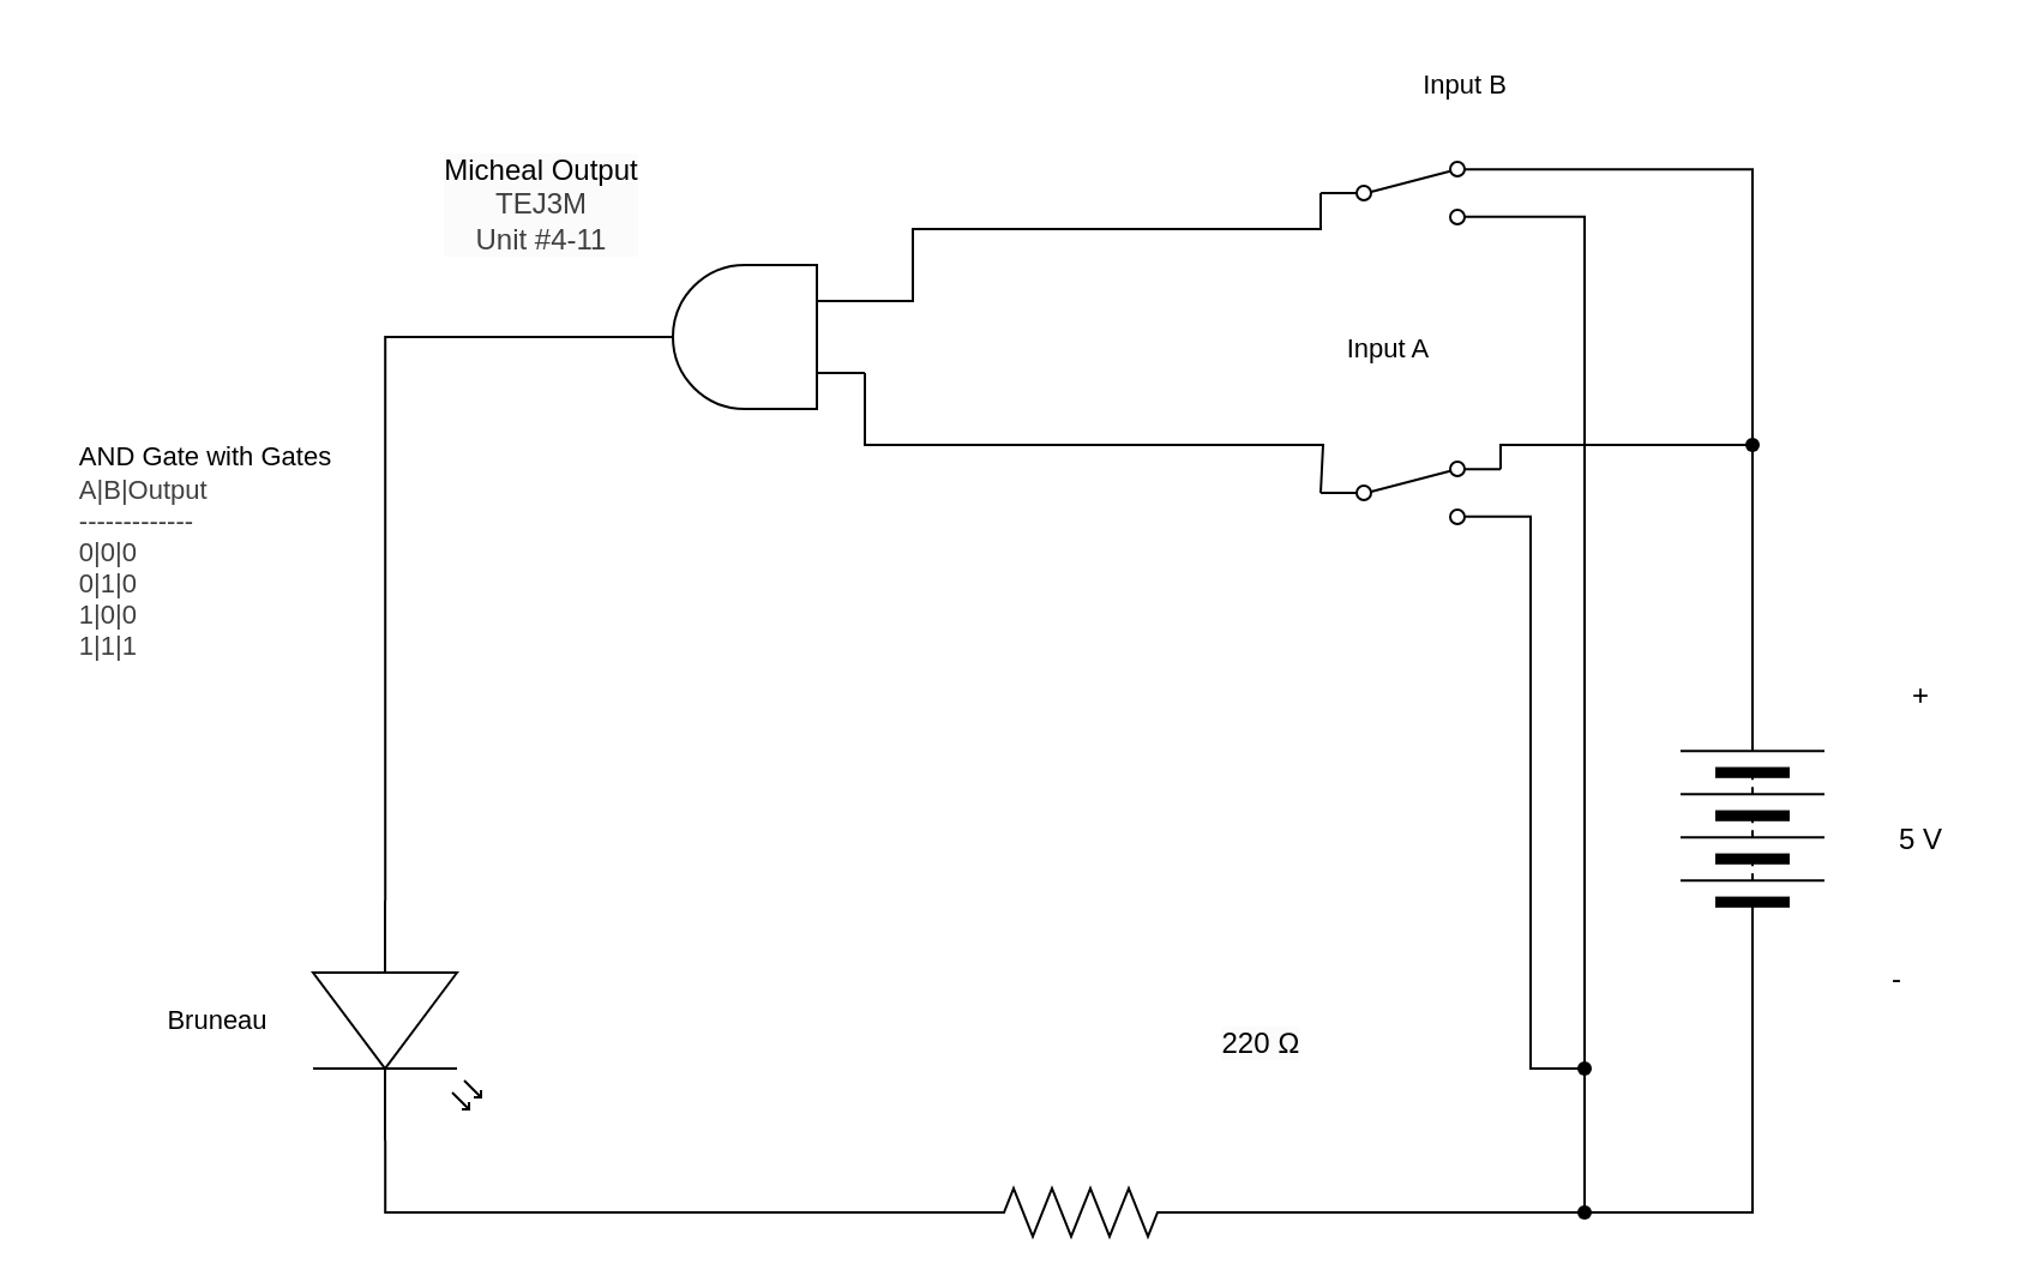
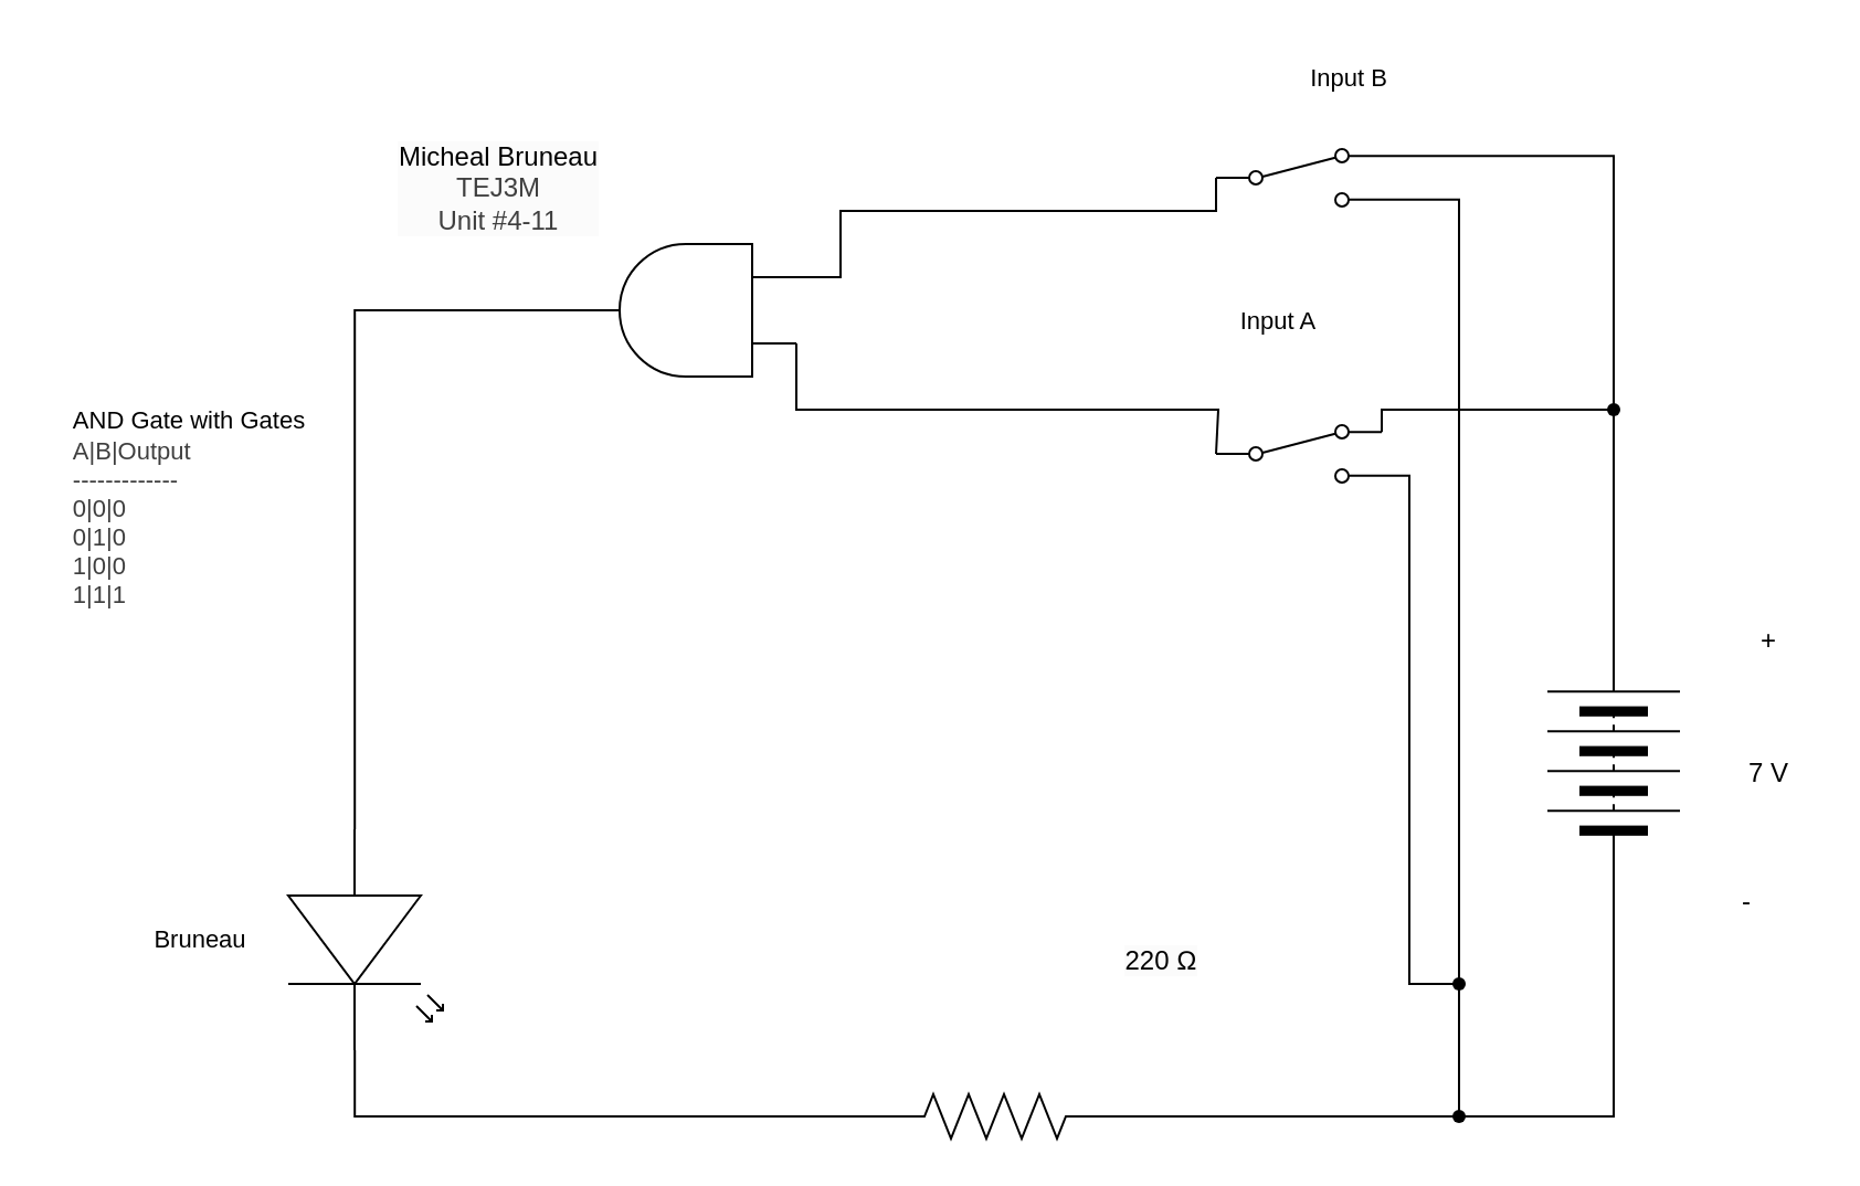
- <mxCell id="2" value="&lt;span style=&quot;scrollbar-color: rgb(226, 226, 226) rgb(251, 251, 251); background-color: rgb(251, 251, 251); color: rgb(0, 0, 0);&quot;&gt;Micheal Output&lt;/span&gt;&lt;div style=&quot;scrollbar-color: rgb(226, 226, 226) rgb(251, 251, 251); background-color: rgb(251, 251, 251); color: rgb(63, 63, 63);&quot;&gt;TEJ3M&lt;/div&gt;&lt;div style=&quot;scrollbar-color: rgb(226, 226, 226) rgb(251, 251, 251); background-color: rgb(251, 251, 251); color: rgb(63, 63, 63);&quot;&gt;Unit #4-11&lt;/div&gt;" style="text;html=1;align=center;verticalAlign=middle;resizable=0;points=[];autosize=1;strokeColor=none;fillColor=none;" vertex="1" parent="1"><mxGeometry x="170" y="55" width="110" height="60" as="geometry" /></mxCell>
+ <mxCell id="2" value="&lt;span style=&quot;scrollbar-color: rgb(226, 226, 226) rgb(251, 251, 251); background-color: rgb(251, 251, 251); color: rgb(0, 0, 0);&quot;&gt;Micheal Bruneau&lt;/span&gt;&lt;div style=&quot;scrollbar-color: rgb(226, 226, 226) rgb(251, 251, 251); background-color: rgb(251, 251, 251); color: rgb(63, 63, 63);&quot;&gt;TEJ3M&lt;/div&gt;&lt;div style=&quot;scrollbar-color: rgb(226, 226, 226) rgb(251, 251, 251); background-color: rgb(251, 251, 251); color: rgb(63, 63, 63);&quot;&gt;Unit #4-11&lt;/div&gt;" style="text;html=1;align=center;verticalAlign=middle;resizable=0;points=[];autosize=1;strokeColor=none;fillColor=none;" vertex="1" parent="1"><mxGeometry x="170" y="55" width="110" height="60" as="geometry" /></mxCell>
- <mxCell id="9" value="5 V" style="text;html=1;align=center;verticalAlign=middle;resizable=0;points=[];autosize=1;strokeColor=none;fillColor=none;" vertex="1" parent="1"><mxGeometry x="780" y="335" width="40" height="30" as="geometry" /></mxCell>
+ <mxCell id="9" value="7 V" style="text;html=1;align=center;verticalAlign=middle;resizable=0;points=[];autosize=1;strokeColor=none;fillColor=none;" vertex="1" parent="1"><mxGeometry x="780" y="335" width="40" height="30" as="geometry" /></mxCell>
